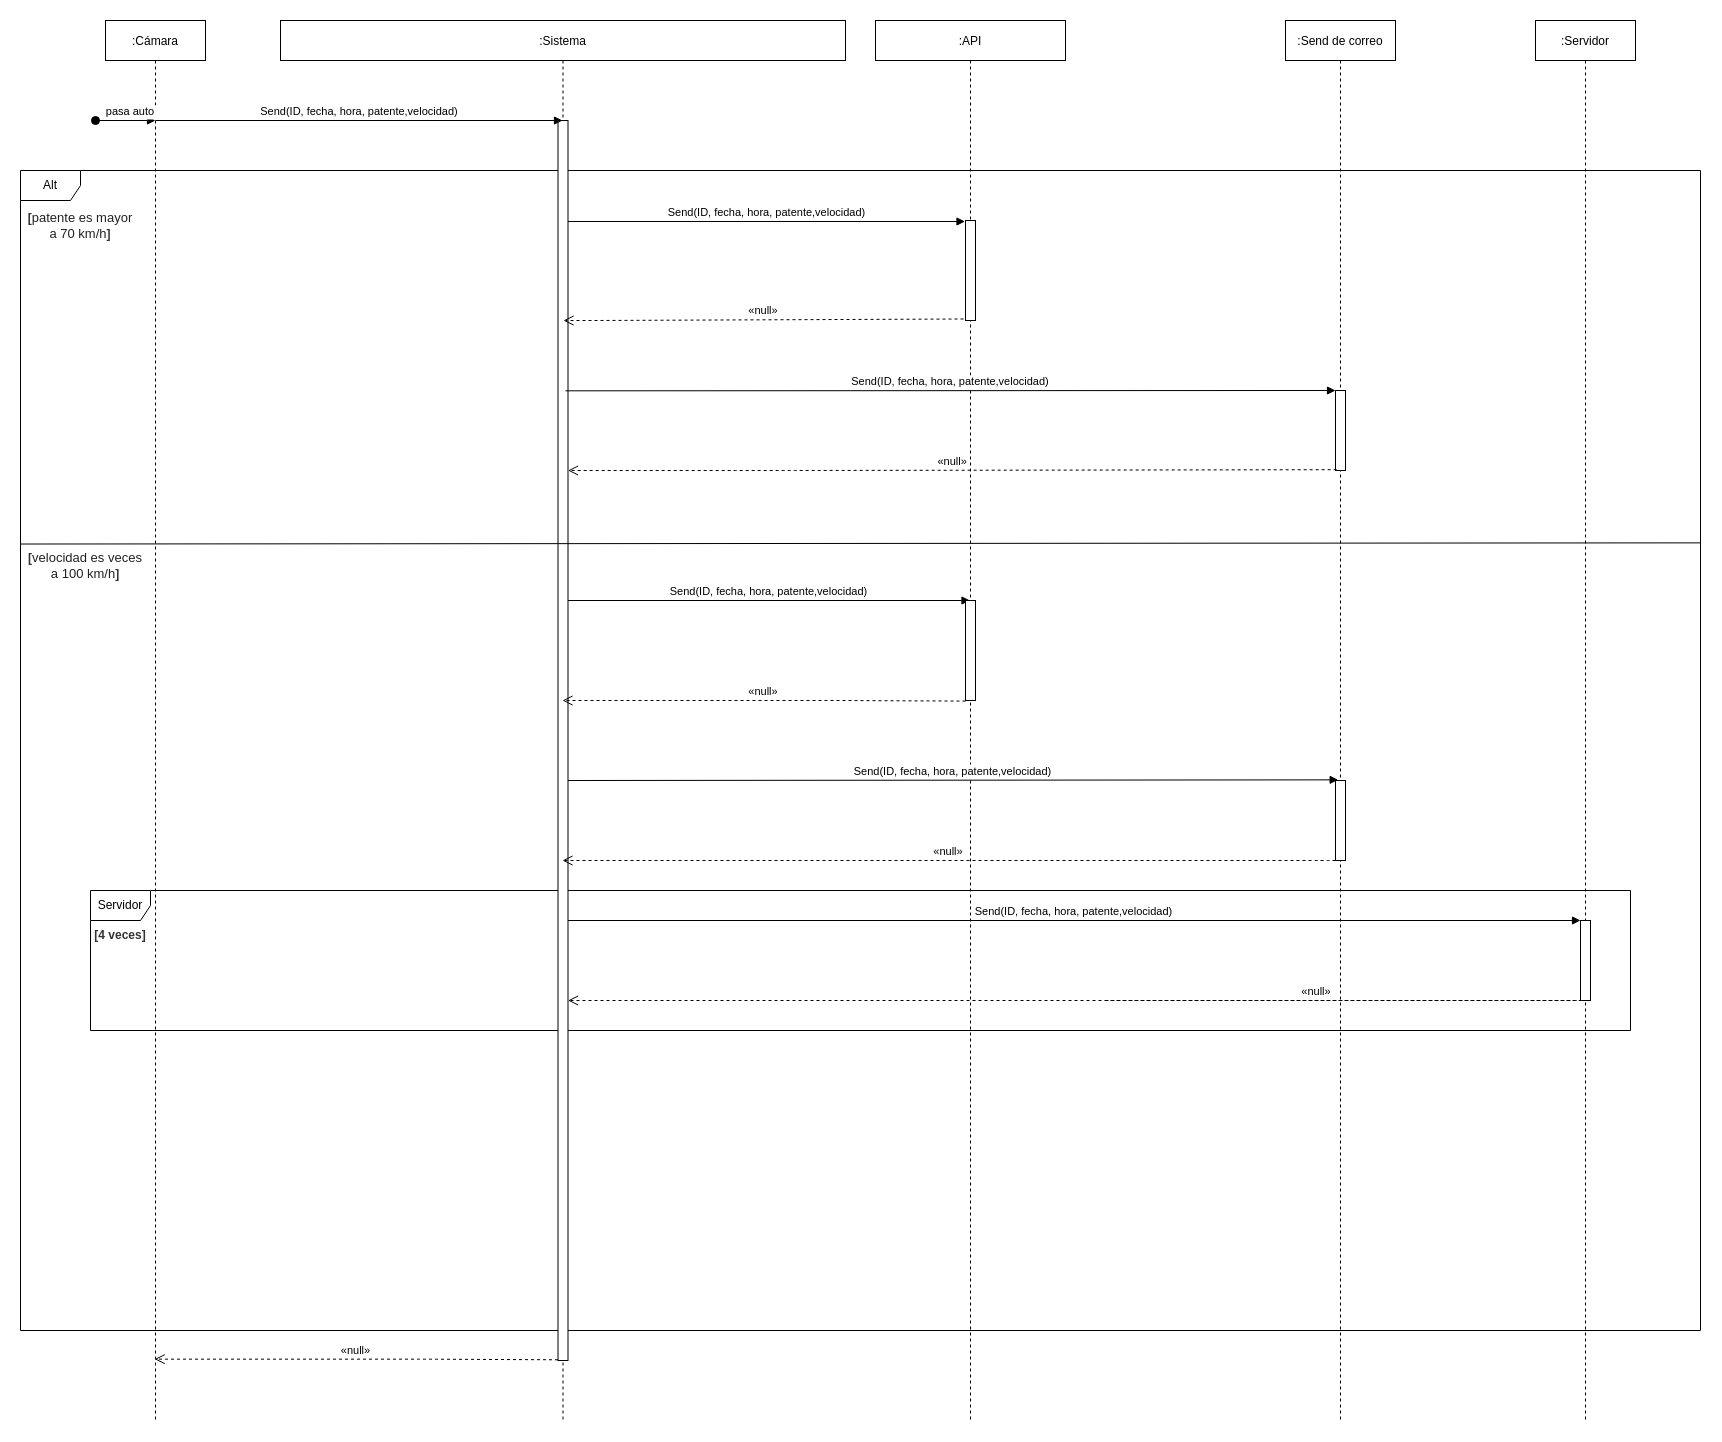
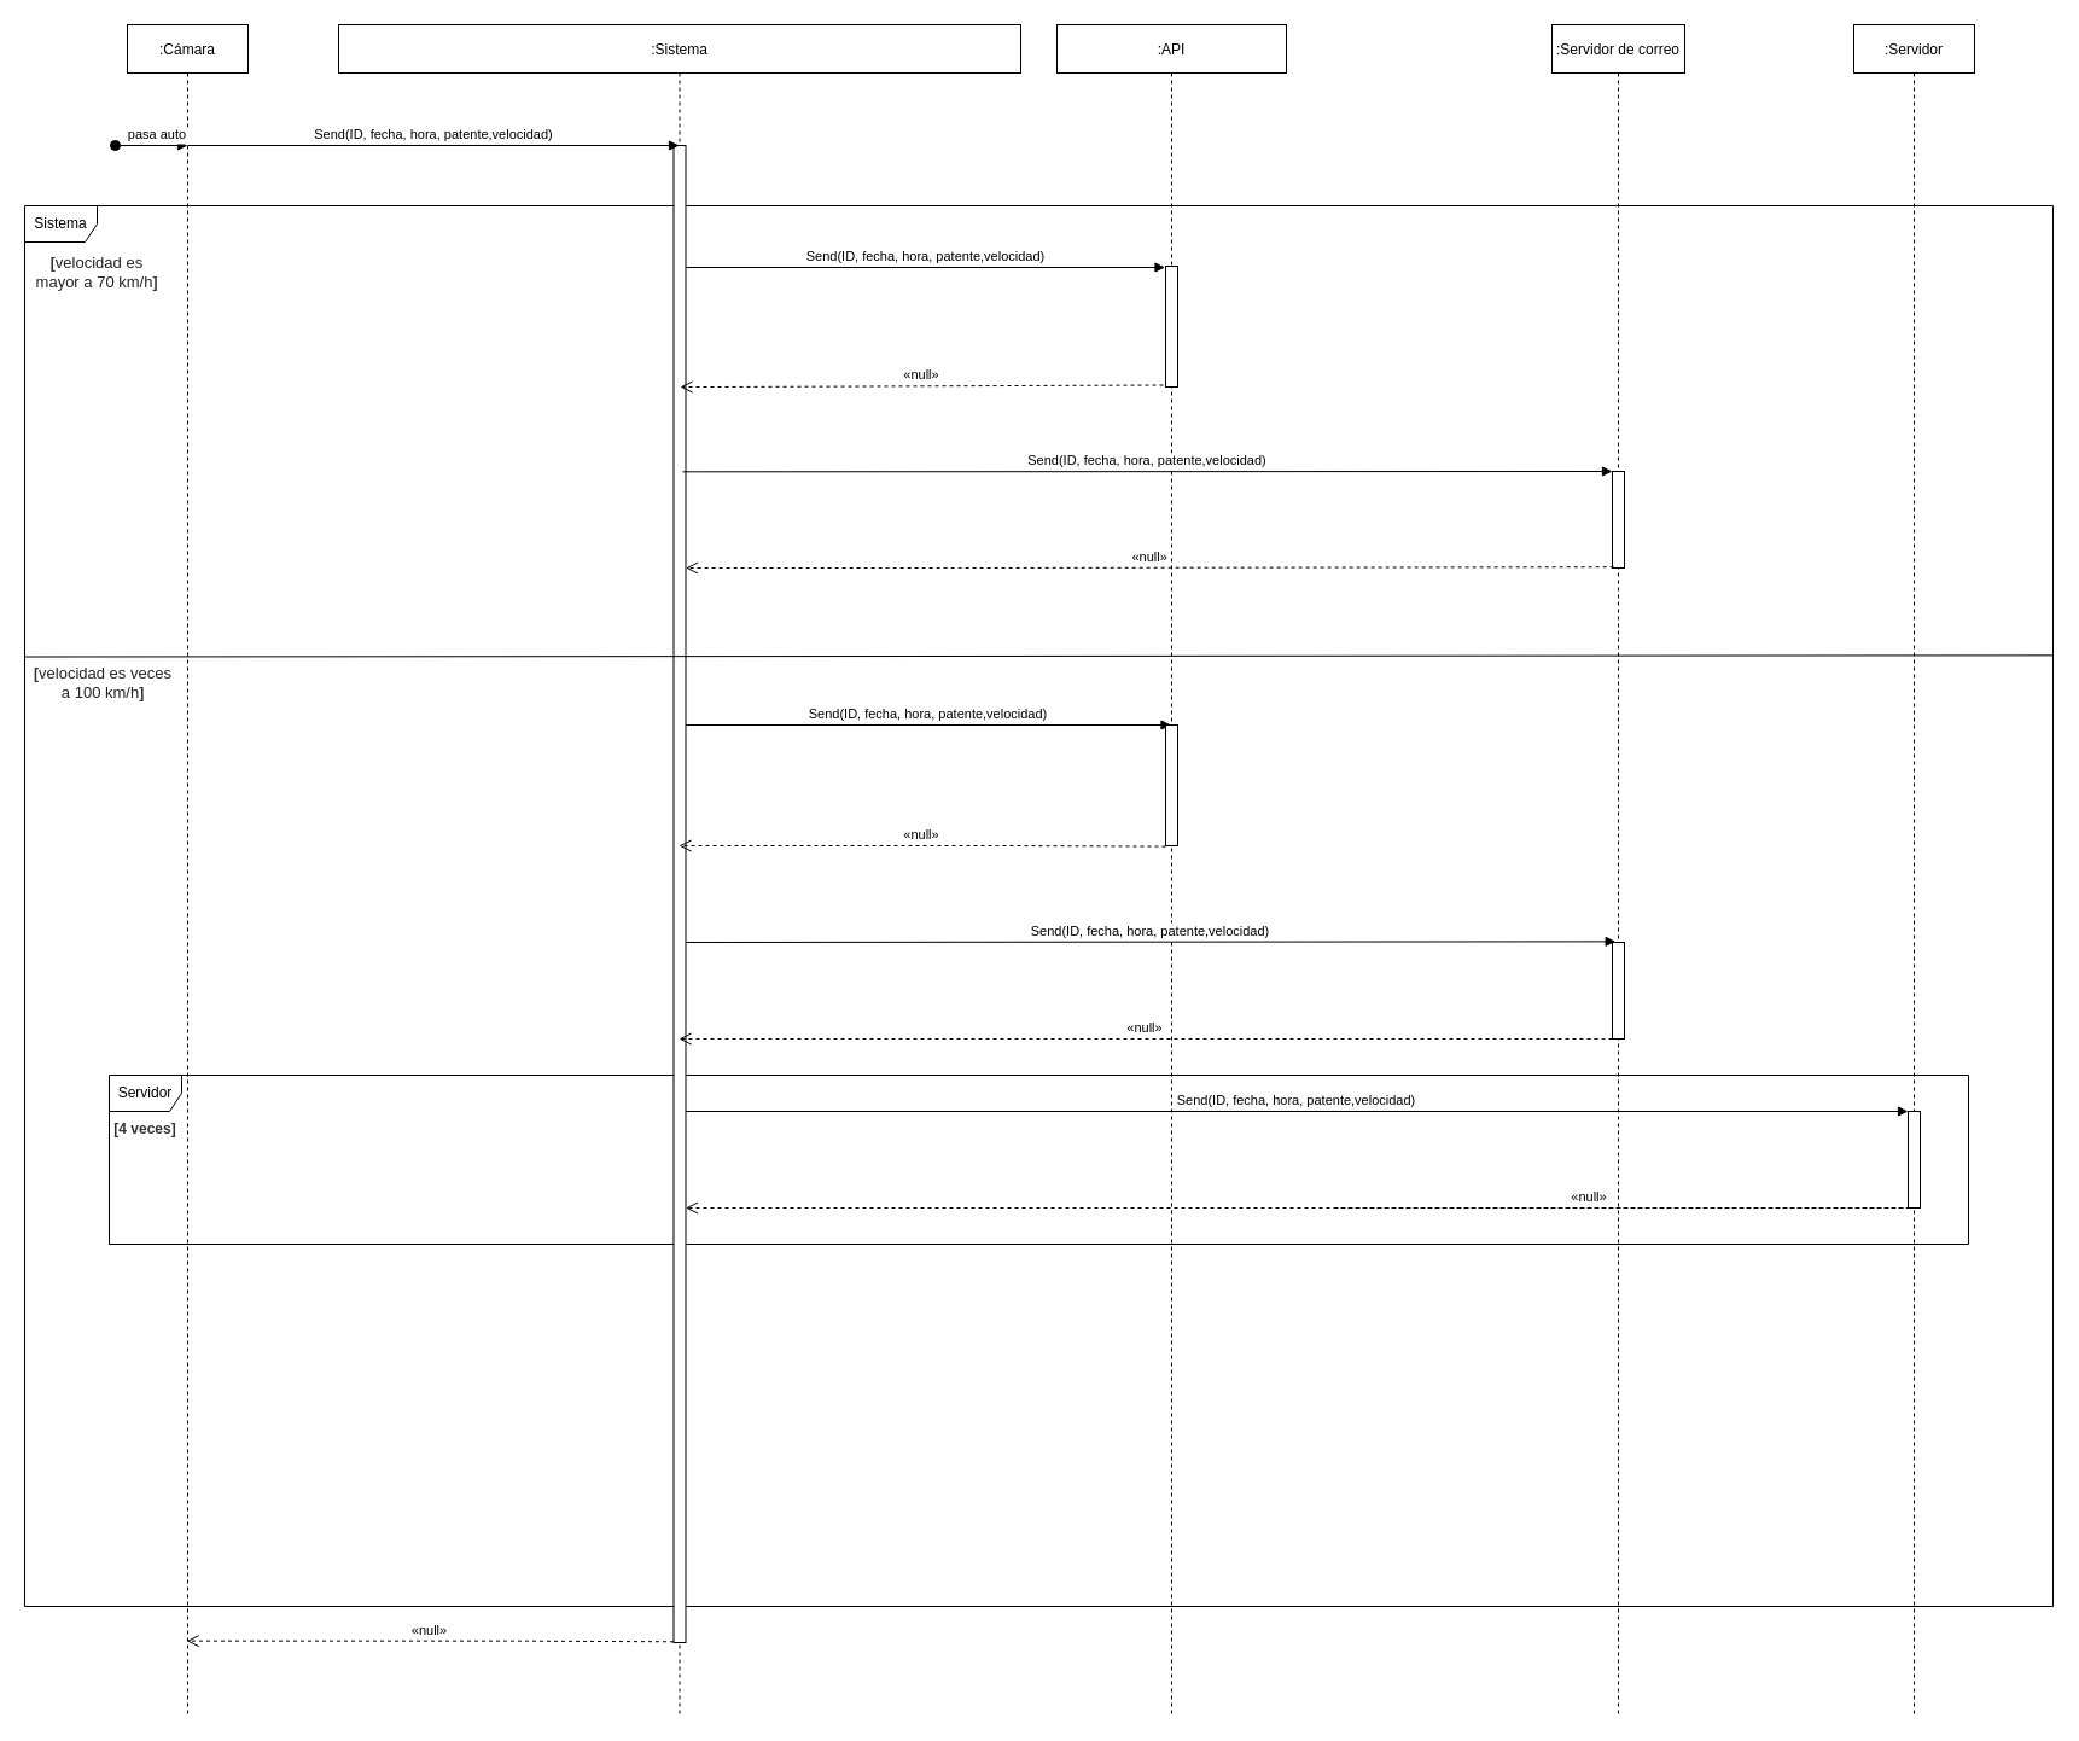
- <mxCell id="17" value=":Send de correo" style="shape=umlLifeline;perimeter=lifelinePerimeter;container=1;collapsible=0;recursiveResize=0;rounded=0;shadow=0;strokeWidth=1;" parent="1" vertex="1"><mxGeometry x="1285" y="20" width="110" height="1400" as="geometry" /></mxCell>
+ <mxCell id="17" value=":Servidor de correo" style="shape=umlLifeline;perimeter=lifelinePerimeter;container=1;collapsible=0;recursiveResize=0;rounded=0;shadow=0;strokeWidth=1;" parent="1" vertex="1"><mxGeometry x="1285" y="20" width="110" height="1400" as="geometry" /></mxCell>
- <mxCell id="5" value="Alt" style="shape=umlFrame;whiteSpace=wrap;html=1;" parent="4" vertex="1"><mxGeometry x="-260" y="150" width="1680" height="1160" as="geometry" /></mxCell>
+ <mxCell id="5" value="Sistema" style="shape=umlFrame;whiteSpace=wrap;html=1;" parent="4" vertex="1"><mxGeometry x="-260" y="150" width="1680" height="1160" as="geometry" /></mxCell>
- <mxCell id="28" value="&lt;span style=&quot;color: rgb(51, 51, 51); font-family: Catamaran, sans-serif; font-weight: 700; text-align: start;&quot;&gt;&lt;font style=&quot;font-size: 12px;&quot;&gt;[&lt;/font&gt;&lt;/span&gt;&lt;span style=&quot;color: rgb(34, 34, 34); font-family: Arial, Helvetica, sans-serif; font-size: small; text-align: start; background-color: rgb(255, 255, 255);&quot;&gt;patente es mayor a 70 km/h&lt;/span&gt;&lt;span style=&quot;color: rgb(51, 51, 51); font-family: Catamaran, sans-serif; font-weight: 700; text-align: start;&quot;&gt;&lt;font style=&quot;font-size: 12px;&quot;&gt;]&lt;/font&gt;&lt;/span&gt;" style="text;html=1;strokeColor=none;fillColor=none;align=center;verticalAlign=middle;whiteSpace=wrap;rounded=0;" parent="1" vertex="1"><mxGeometry x="25" y="210" width="110" height="30" as="geometry" /></mxCell>
+ <mxCell id="28" value="&lt;span style=&quot;color: rgb(51, 51, 51); font-family: Catamaran, sans-serif; font-weight: 700; text-align: start;&quot;&gt;&lt;font style=&quot;font-size: 12px;&quot;&gt;[&lt;/font&gt;&lt;/span&gt;&lt;span style=&quot;color: rgb(34, 34, 34); font-family: Arial, Helvetica, sans-serif; font-size: small; text-align: start; background-color: rgb(255, 255, 255);&quot;&gt;velocidad es mayor a 70 km/h&lt;/span&gt;&lt;span style=&quot;color: rgb(51, 51, 51); font-family: Catamaran, sans-serif; font-weight: 700; text-align: start;&quot;&gt;&lt;font style=&quot;font-size: 12px;&quot;&gt;]&lt;/font&gt;&lt;/span&gt;" style="text;html=1;strokeColor=none;fillColor=none;align=center;verticalAlign=middle;whiteSpace=wrap;rounded=0;" parent="1" vertex="1"><mxGeometry x="25" y="210" width="110" height="30" as="geometry" /></mxCell>
